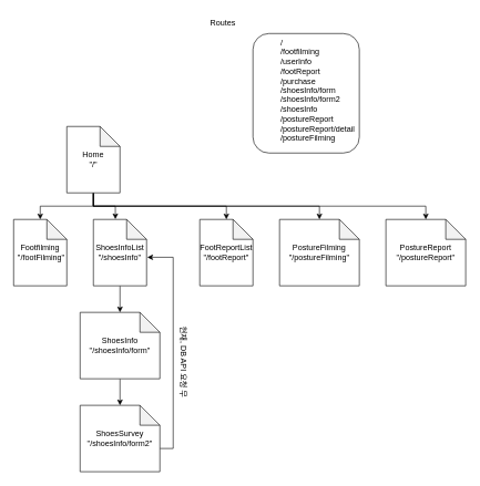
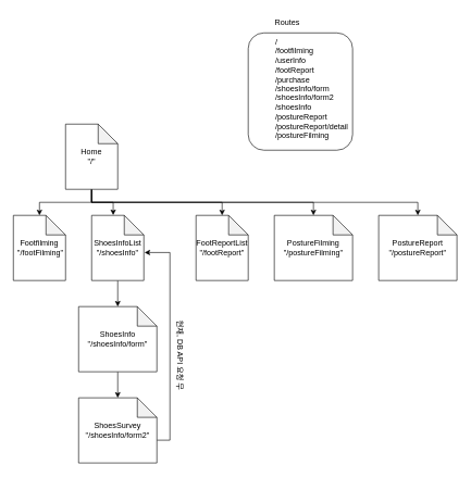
- <mxCell id="3" value="Routes" style="text;html=1;strokeColor=none;fillColor=none;align=center;verticalAlign=middle;whiteSpace=wrap;rounded=0;" parent="1" vertex="1"><mxGeometry x="305" y="20" width="60" height="30" as="geometry" /></mxCell>
+ <mxCell id="3" value="Routes" style="text;html=1;strokeColor=none;fillColor=none;align=center;verticalAlign=middle;whiteSpace=wrap;rounded=0;" parent="1" vertex="1"><mxGeometry x="410" y="20" width="60" height="30" as="geometry" /></mxCell>
